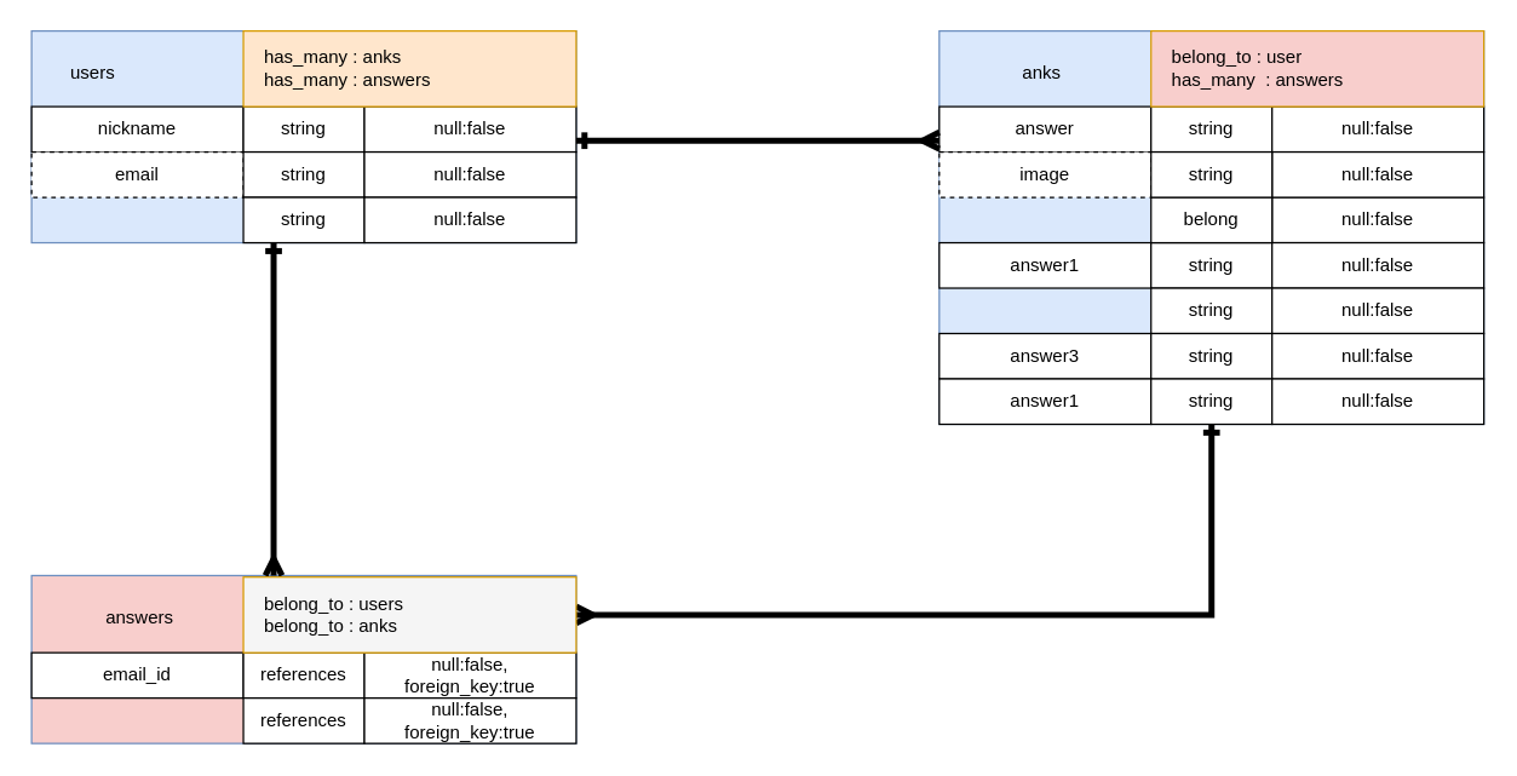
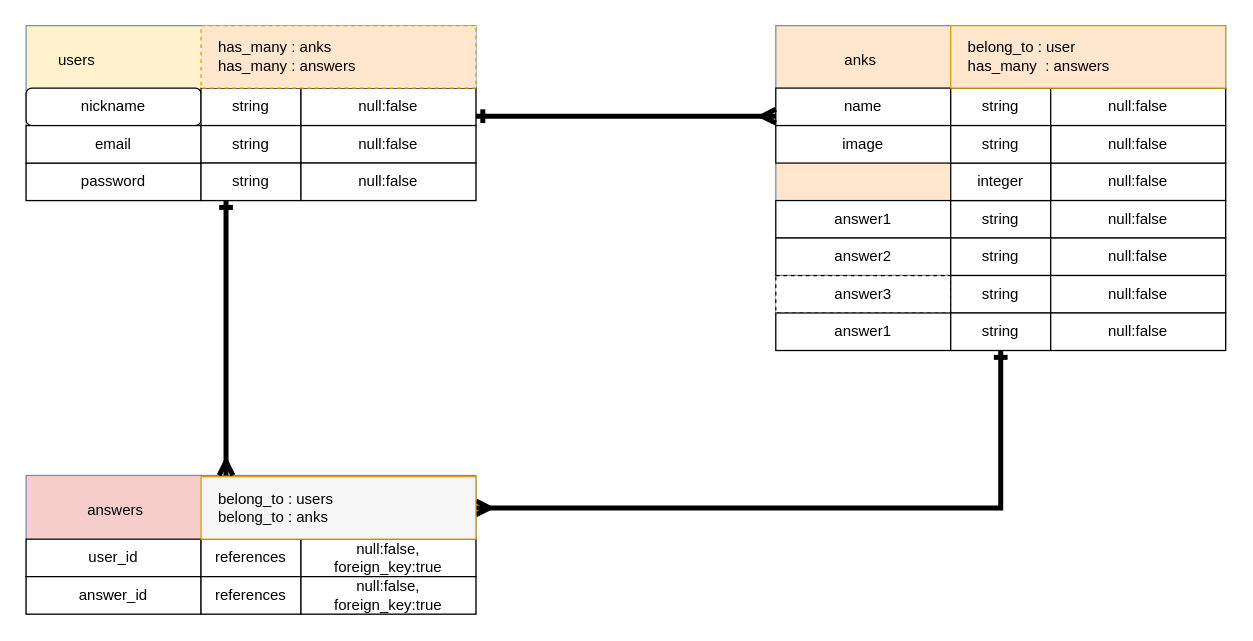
- <mxCell id="4" value="&lt;br&gt;　　users" style="rounded=0;whiteSpace=wrap;html=1;fillColor=#dae8fc;strokeColor=#6c8ebf;verticalAlign=top;align=left;" parent="1" vertex="1"><mxGeometry x="20" y="20" width="360" height="140" as="geometry" /></mxCell>
+ <mxCell id="4" value="&lt;br&gt;　　users" style="rounded=0;whiteSpace=wrap;html=1;fillColor=#fff2cc;strokeColor=#6c8ebf;verticalAlign=top;align=left;" parent="1" vertex="1"><mxGeometry x="20" y="20" width="360" height="140" as="geometry" /></mxCell>
- <mxCell id="3" value="&lt;br&gt;&amp;nbsp; &amp;nbsp; &amp;nbsp; &amp;nbsp; &amp;nbsp; &amp;nbsp; &amp;nbsp; &amp;nbsp; anks&lt;br&gt;" style="rounded=0;whiteSpace=wrap;html=1;fillColor=#dae8fc;strokeColor=#6c8ebf;verticalAlign=top;align=left;" parent="1" vertex="1"><mxGeometry x="620" y="20" width="360" height="260" as="geometry" /></mxCell>
+ <mxCell id="3" value="&lt;br&gt;&amp;nbsp; &amp;nbsp; &amp;nbsp; &amp;nbsp; &amp;nbsp; &amp;nbsp; &amp;nbsp; &amp;nbsp; anks&lt;br&gt;" style="rounded=0;whiteSpace=wrap;html=1;fillColor=#ffe6cc;strokeColor=#6c8ebf;verticalAlign=top;align=left;" parent="1" vertex="1"><mxGeometry x="620" y="20" width="360" height="260" as="geometry" /></mxCell>
- <mxCell id="33" value="　has_many : anks&lt;br&gt;　has_many : answers" style="rounded=0;whiteSpace=wrap;html=1;fillColor=#ffe6cc;strokeColor=#d79b00;align=left;" parent="1" vertex="1"><mxGeometry x="160" y="20" width="220" height="50" as="geometry" /></mxCell>
+ <mxCell id="33" value="　has_many : anks&lt;br&gt;　has_many : answers" style="rounded=0;whiteSpace=wrap;html=1;fillColor=#ffe6cc;strokeColor=#d79b00;align=left;dashed=1;" parent="1" vertex="1"><mxGeometry x="160" y="20" width="220" height="50" as="geometry" /></mxCell>
- <mxCell id="34" value="　belong_to : user&lt;br&gt;　has_many&amp;nbsp; : answers" style="rounded=0;whiteSpace=wrap;html=1;fillColor=#f8cecc;strokeColor=#d79b00;align=left;" parent="1" vertex="1"><mxGeometry x="760" y="20" width="220" height="50" as="geometry" /></mxCell>
+ <mxCell id="34" value="　belong_to : user&lt;br&gt;　has_many&amp;nbsp; : answers" style="rounded=0;whiteSpace=wrap;html=1;fillColor=#ffe6cc;strokeColor=#d79b00;align=left;" parent="1" vertex="1"><mxGeometry x="760" y="20" width="220" height="50" as="geometry" /></mxCell>
- <mxCell id="5" value="nickname" style="rounded=0;whiteSpace=wrap;html=1;gradientColor=none;" parent="1" vertex="1"><mxGeometry x="20" y="70" width="140" height="30" as="geometry" /></mxCell>
+ <mxCell id="5" value="nickname" style="whiteSpace=wrap;html=1;gradientColor=none;rounded=1;" parent="1" vertex="1"><mxGeometry x="20" y="70" width="140" height="30" as="geometry" /></mxCell>
- <mxCell id="8" value="answer" style="rounded=0;whiteSpace=wrap;html=1;gradientColor=none;" parent="1" vertex="1"><mxGeometry x="620" y="70" width="140" height="30" as="geometry" /></mxCell>
+ <mxCell id="8" value="name" style="rounded=0;whiteSpace=wrap;html=1;gradientColor=none;" parent="1" vertex="1"><mxGeometry x="620" y="70" width="140" height="30" as="geometry" /></mxCell>
- <mxCell id="7" value="email" style="rounded=0;whiteSpace=wrap;html=1;gradientColor=none;dashed=1;" parent="1" vertex="1"><mxGeometry x="20" y="100" width="140" height="30" as="geometry" /></mxCell>
+ <mxCell id="7" value="email" style="rounded=0;whiteSpace=wrap;html=1;gradientColor=none;" parent="1" vertex="1"><mxGeometry x="20" y="100" width="140" height="30" as="geometry" /></mxCell>
- <mxCell id="11" value="image" style="rounded=0;whiteSpace=wrap;html=1;gradientColor=none;dashed=1;" parent="1" vertex="1"><mxGeometry x="620" y="100" width="140" height="30" as="geometry" /></mxCell>
+ <mxCell id="11" value="image" style="rounded=0;whiteSpace=wrap;html=1;gradientColor=none;" parent="1" vertex="1"><mxGeometry x="620" y="100" width="140" height="30" as="geometry" /></mxCell>
+ <mxCell id="6" value="password" style="rounded=0;whiteSpace=wrap;html=1;gradientColor=none;" parent="1" vertex="1"><mxGeometry x="20" y="130" width="140" height="30" as="geometry" /></mxCell>
- <mxCell id="30" value="belong" style="rounded=0;whiteSpace=wrap;html=1;gradientColor=none;" parent="1" vertex="1"><mxGeometry x="760" y="130" width="80" height="30" as="geometry" /></mxCell>
+ <mxCell id="30" value="integer" style="rounded=0;whiteSpace=wrap;html=1;gradientColor=none;" parent="1" vertex="1"><mxGeometry x="760" y="130" width="80" height="30" as="geometry" /></mxCell>
+ <mxCell id="38" value="answer2" style="rounded=0;whiteSpace=wrap;html=1;gradientColor=none;" vertex="1" parent="1"><mxGeometry x="620" y="190" width="140" height="30" as="geometry" /></mxCell>
- <mxCell id="41" value="answer3" style="rounded=0;whiteSpace=wrap;html=1;gradientColor=none;" vertex="1" parent="1"><mxGeometry x="620" y="220" width="140" height="30" as="geometry" /></mxCell>
+ <mxCell id="41" value="answer3" style="rounded=0;whiteSpace=wrap;html=1;gradientColor=none;dashed=1;" vertex="1" parent="1"><mxGeometry x="620" y="220" width="140" height="30" as="geometry" /></mxCell>
- <mxCell id="9" value="email_id" style="rounded=0;whiteSpace=wrap;html=1;gradientColor=none;" parent="1" vertex="1"><mxGeometry x="20" y="431" width="140" height="30" as="geometry" /></mxCell>
+ <mxCell id="9" value="user_id" style="rounded=0;whiteSpace=wrap;html=1;gradientColor=none;" parent="1" vertex="1"><mxGeometry x="20" y="431" width="140" height="30" as="geometry" /></mxCell>
+ <mxCell id="10" value="answer_id" style="rounded=0;whiteSpace=wrap;html=1;gradientColor=none;" parent="1" vertex="1"><mxGeometry x="20" y="461" width="140" height="30" as="geometry" /></mxCell>
